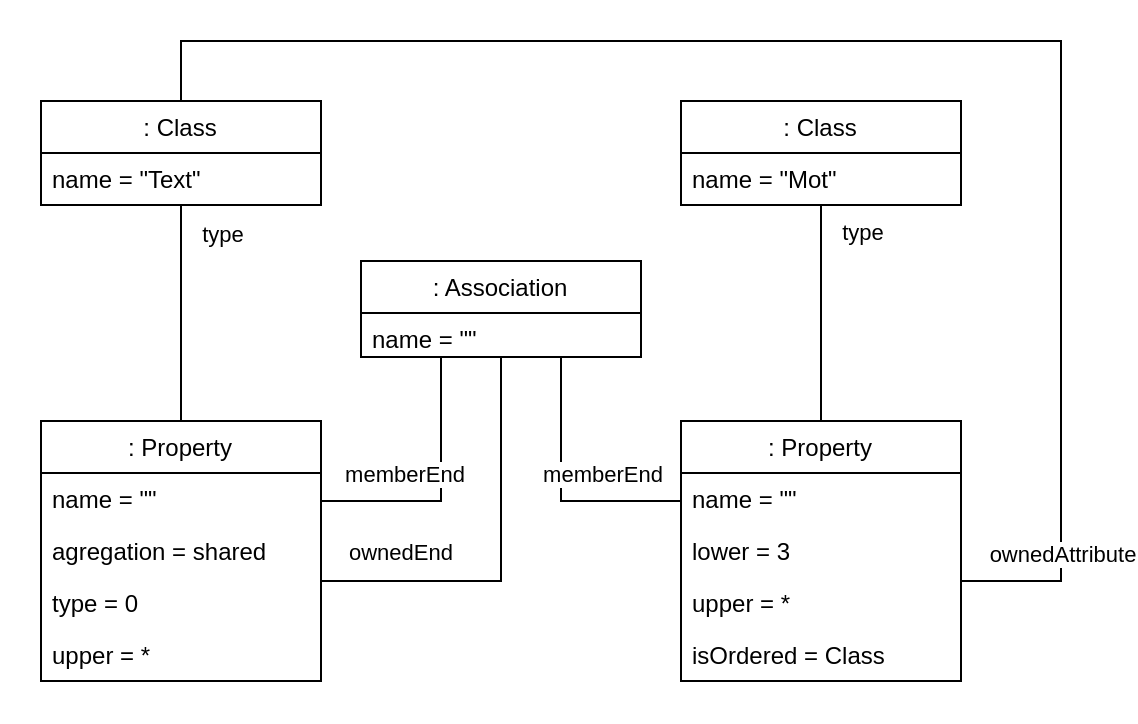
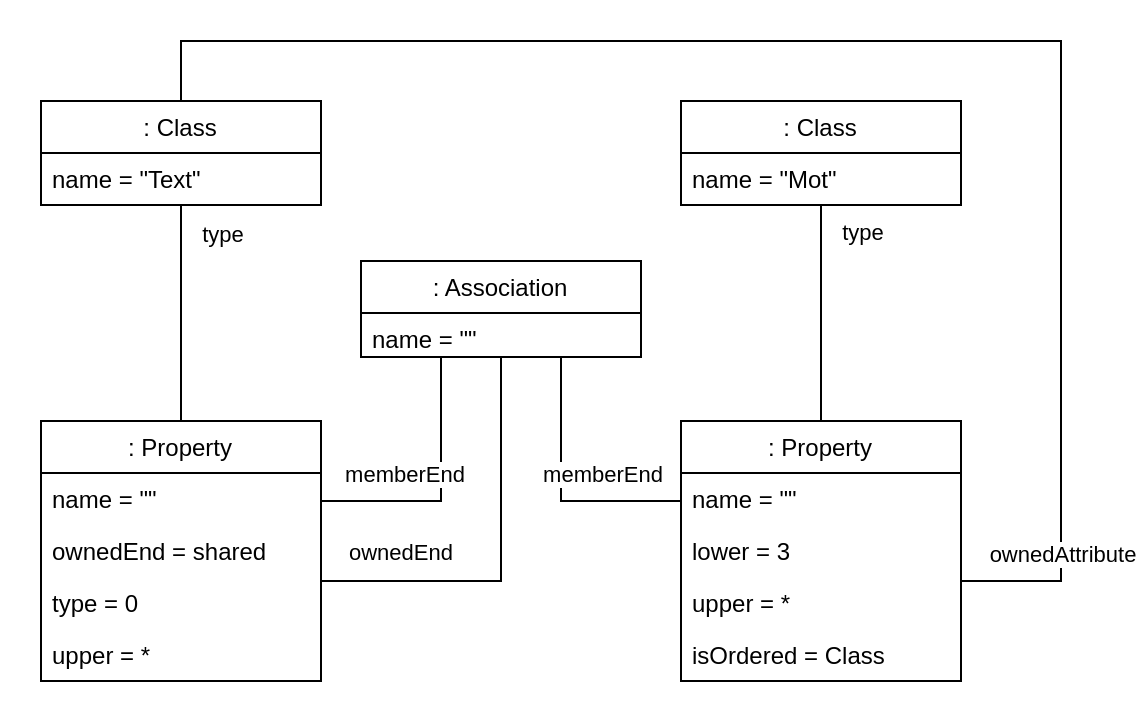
- <mxCell id="14" value="agregation = shared" style="text;strokeColor=none;fillColor=none;align=left;verticalAlign=top;spacingLeft=4;spacingRight=4;overflow=hidden;rotatable=0;points=[[0,0.5],[1,0.5]];portConstraint=eastwest;" parent="12" vertex="1"><mxGeometry y="52" width="140" height="26" as="geometry" /></mxCell>
+ <mxCell id="14" value="ownedEnd = shared" style="text;strokeColor=none;fillColor=none;align=left;verticalAlign=top;spacingLeft=4;spacingRight=4;overflow=hidden;rotatable=0;points=[[0,0.5],[1,0.5]];portConstraint=eastwest;" parent="12" vertex="1"><mxGeometry y="52" width="140" height="26" as="geometry" /></mxCell>
